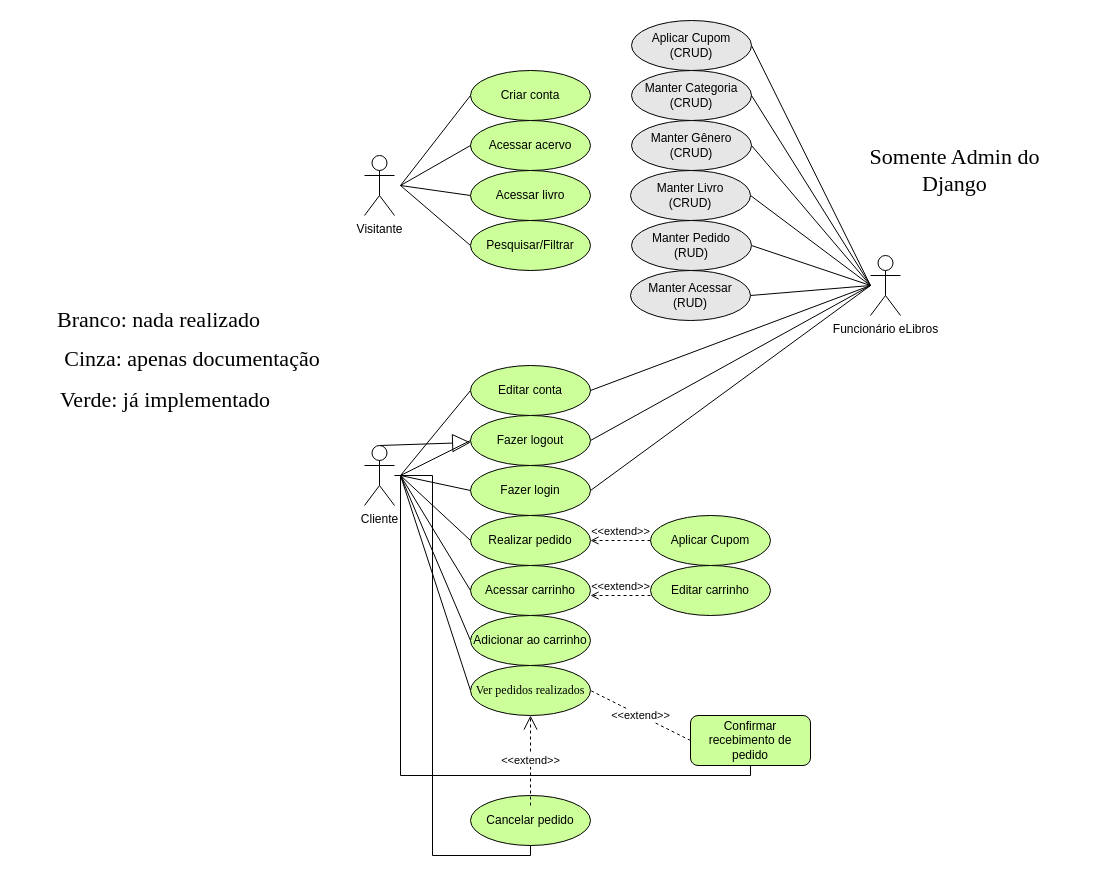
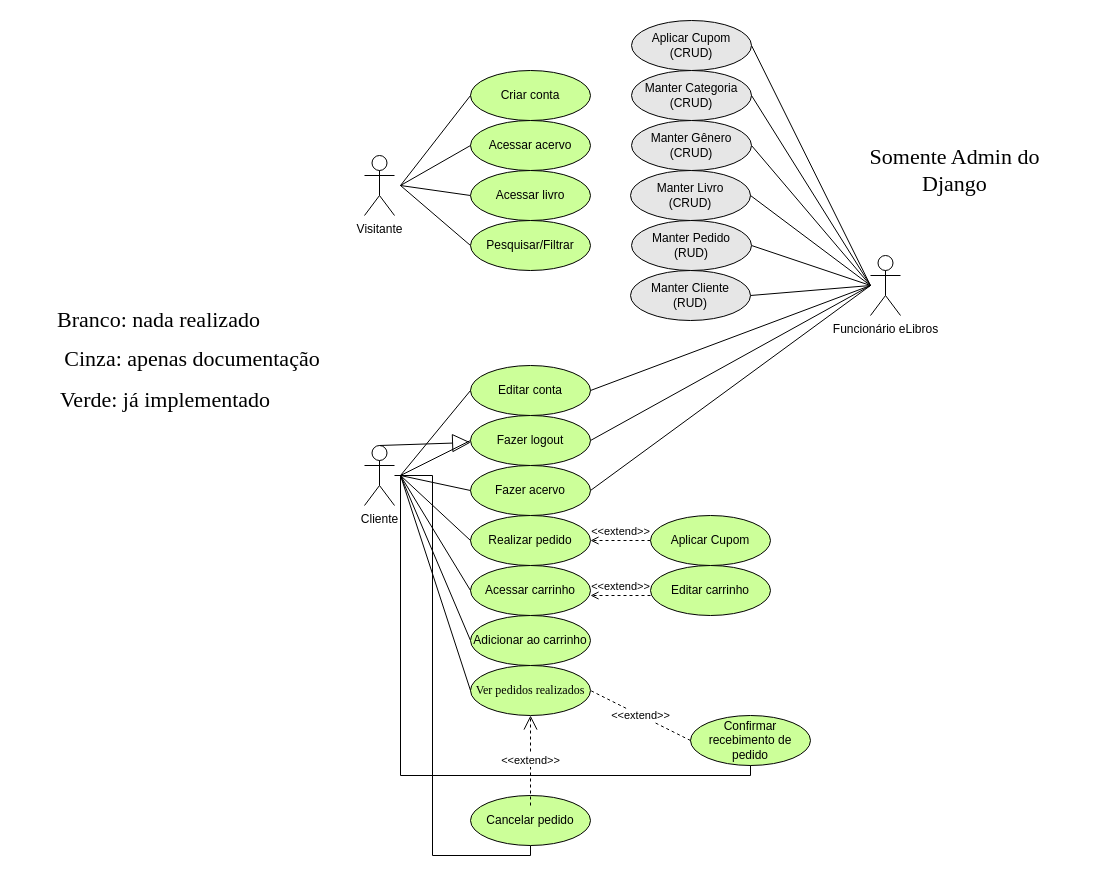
- <mxCell id="26" value="Manter Acessar&lt;div&gt;(RUD)&lt;/div&gt;" style="ellipse;whiteSpace=wrap;html=1;align=center;fillColor=#E6E6E6;" vertex="1" parent="1"><mxGeometry x="630" y="270" width="120" height="50" as="geometry" /></mxCell>
+ <mxCell id="26" value="Manter Cliente&lt;div&gt;(RUD)&lt;/div&gt;" style="ellipse;whiteSpace=wrap;html=1;align=center;fillColor=#E6E6E6;" vertex="1" parent="1"><mxGeometry x="630" y="270" width="120" height="50" as="geometry" /></mxCell>
- <mxCell id="22" value="Fazer login" style="ellipse;whiteSpace=wrap;html=1;align=center;fillColor=#CCFF99;" vertex="1" parent="1"><mxGeometry x="470" y="465" width="120" height="50" as="geometry" /></mxCell>
+ <mxCell id="22" value="Fazer acervo" style="ellipse;whiteSpace=wrap;html=1;align=center;fillColor=#CCFF99;" vertex="1" parent="1"><mxGeometry x="470" y="465" width="120" height="50" as="geometry" /></mxCell>
- <mxCell id="19" value="Confirmar recebimento de pedido" style="whiteSpace=wrap;html=1;align=center;fillColor=#ccff99;rounded=1;" vertex="1" parent="1"><mxGeometry x="690" y="715" width="120" height="50" as="geometry" /></mxCell>
+ <mxCell id="19" value="Confirmar recebimento de pedido" style="ellipse;whiteSpace=wrap;html=1;align=center;fillColor=#ccff99;" vertex="1" parent="1"><mxGeometry x="690" y="715" width="120" height="50" as="geometry" /></mxCell>
